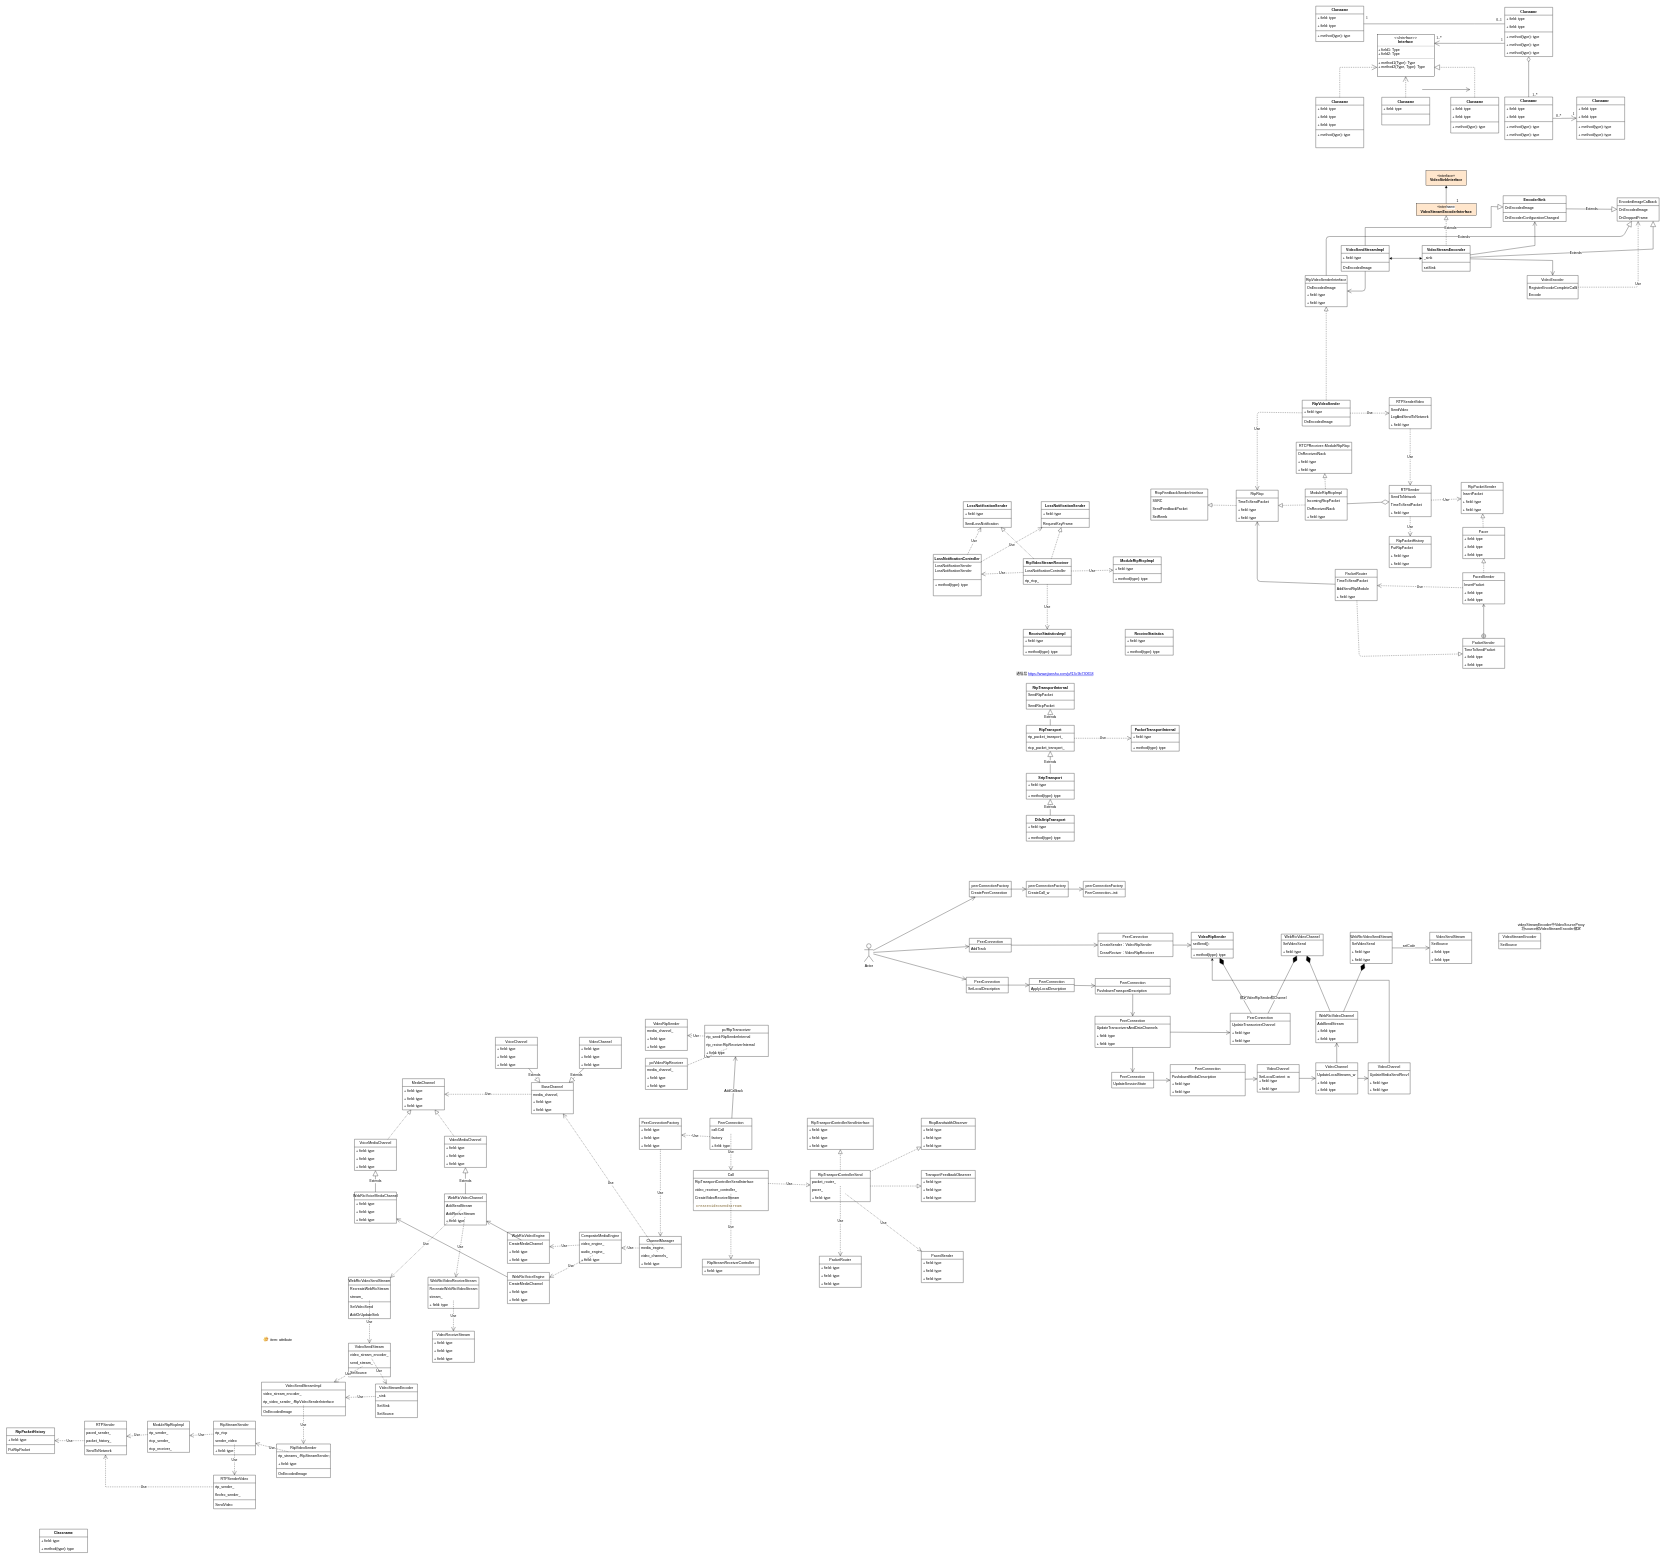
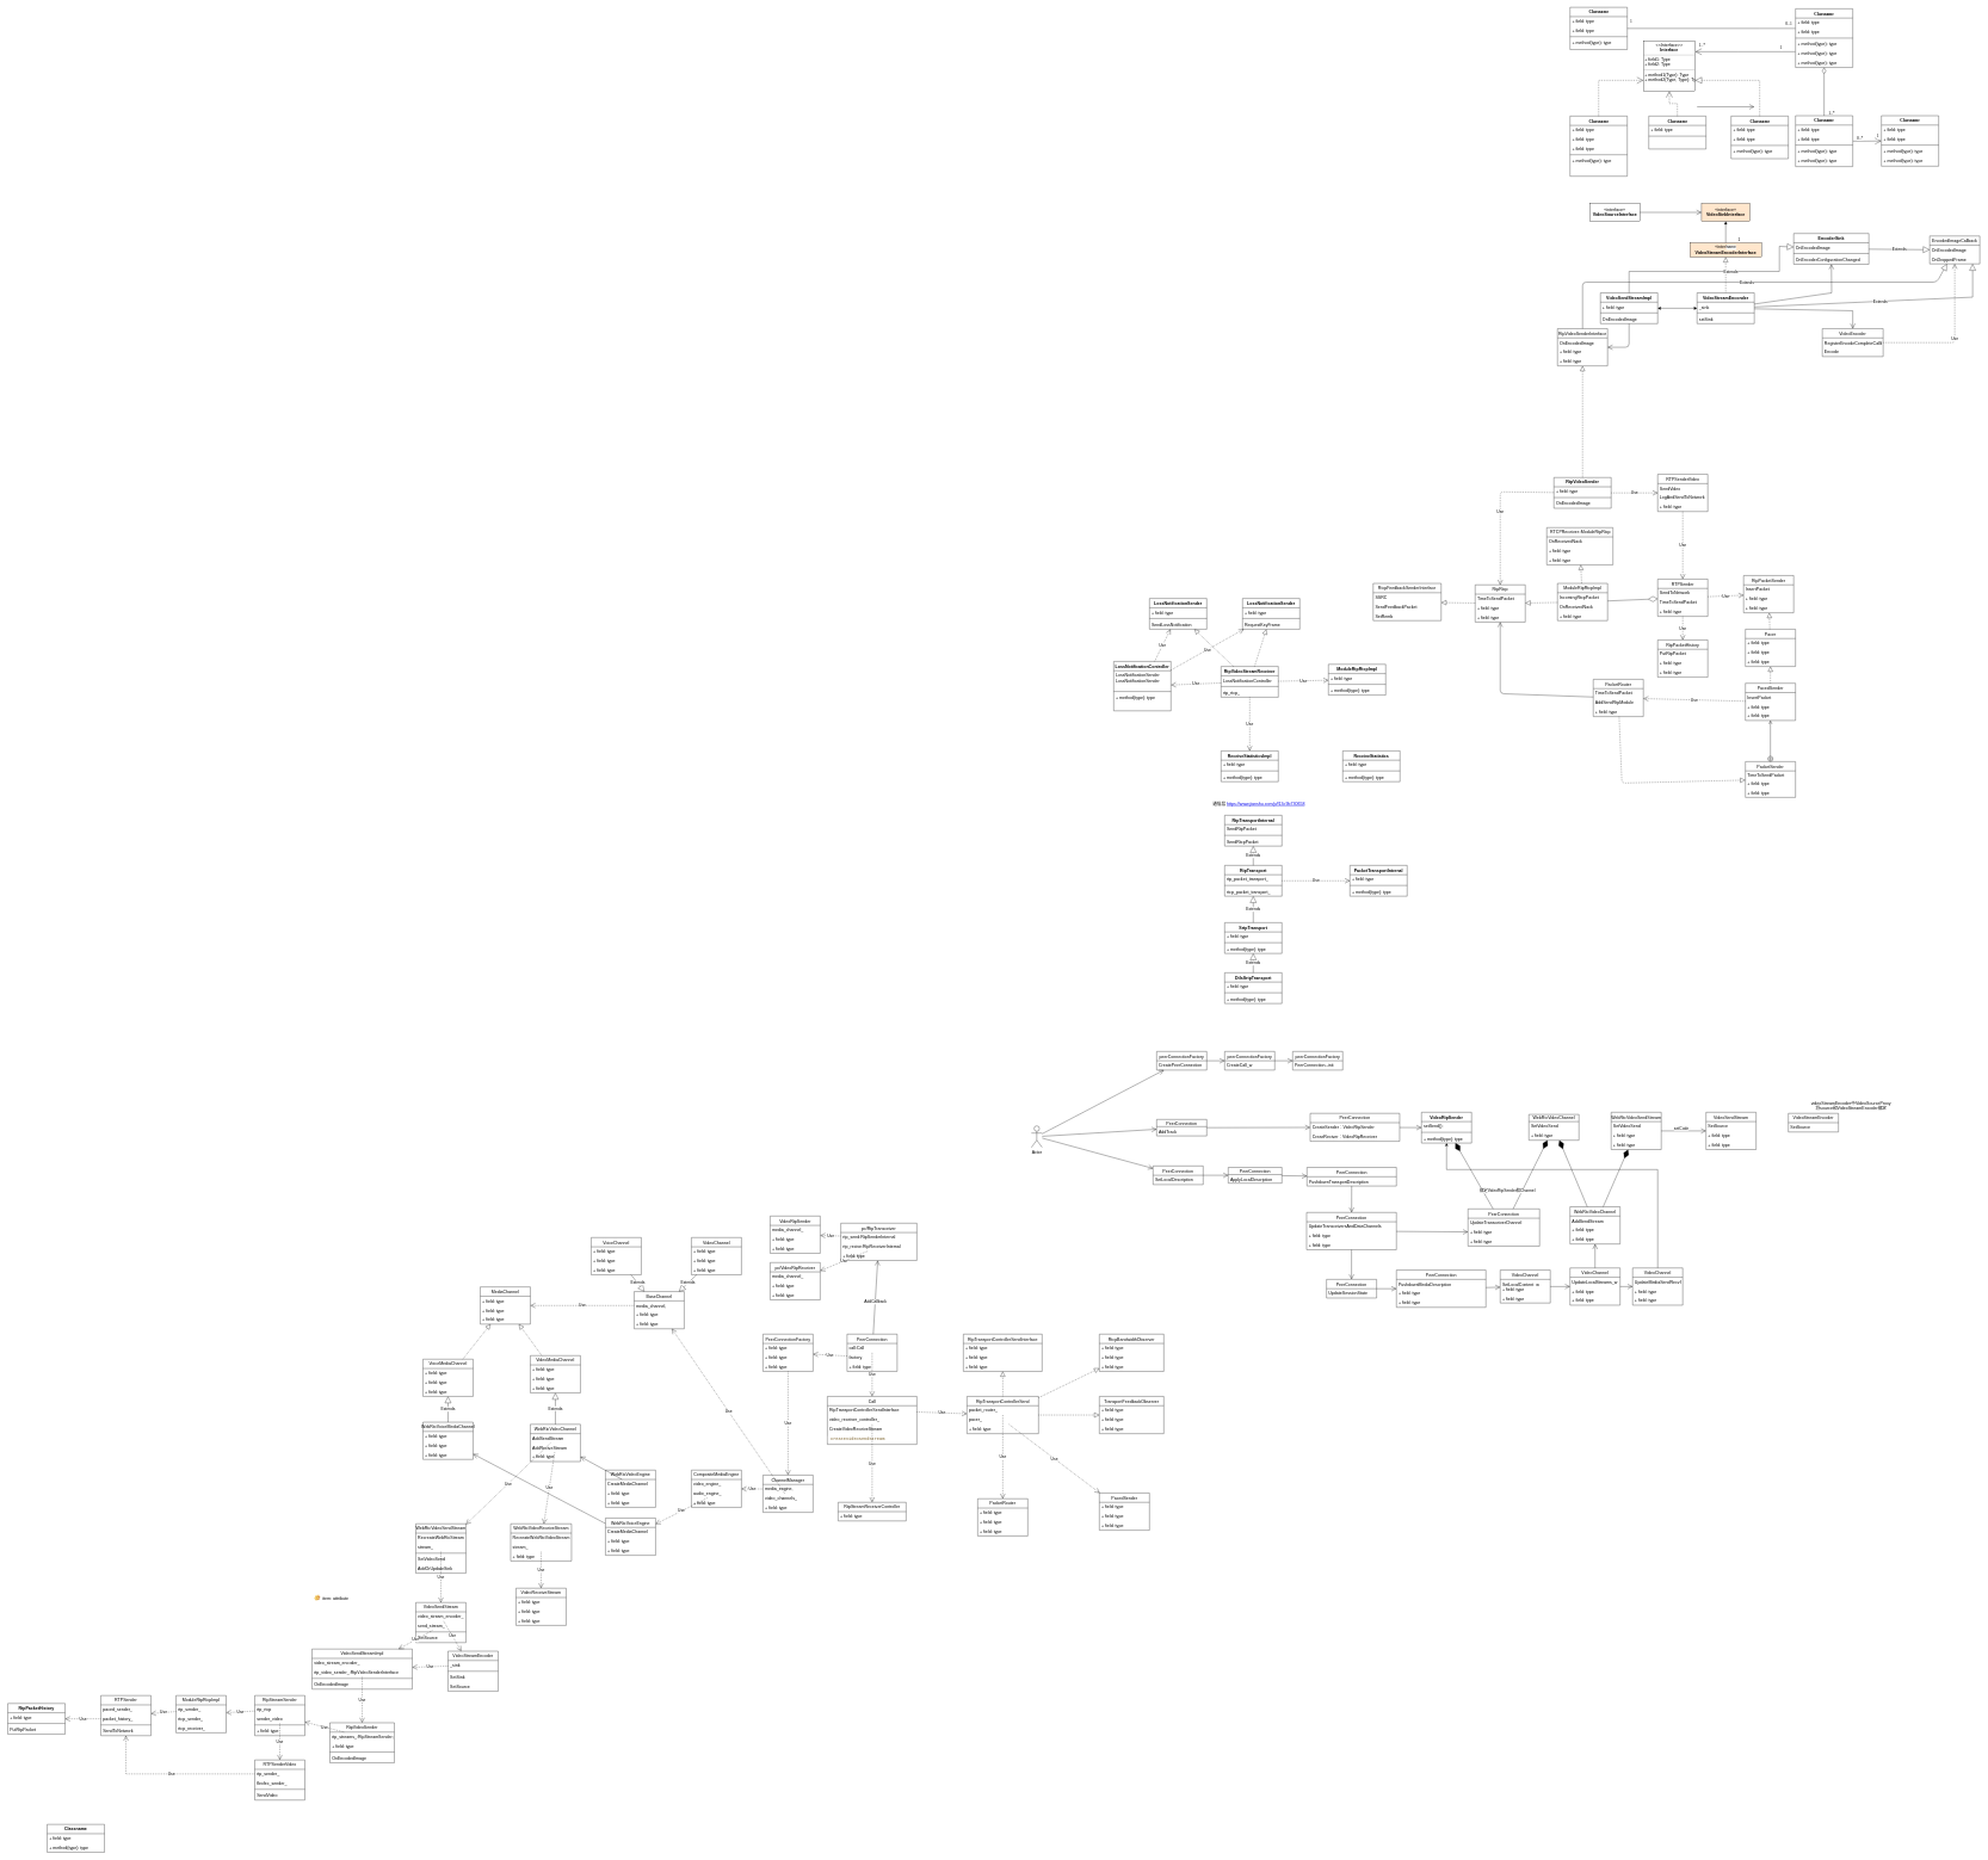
- <mxCell id="54" value="&lt;p style=&quot;margin:0px;margin-top:4px;text-align:center;&quot;&gt;&lt;i&gt;&amp;lt;&amp;lt;Interface&amp;gt;&amp;gt;&lt;/i&gt;&lt;br/&gt;&lt;b&gt;Interface&lt;/b&gt;&lt;/p&gt;&lt;hr size=&quot;1&quot;/&gt;&lt;p style=&quot;margin:0px;margin-left:4px;&quot;&gt;+ field1: Type&lt;br/&gt;+ field2: Type&lt;/p&gt;&lt;hr size=&quot;1&quot;/&gt;&lt;p style=&quot;margin:0px;margin-left:4px;&quot;&gt;+ method1(Type): Type&lt;br/&gt;+ method2(Type, Type): Type&lt;/p&gt;" style="verticalAlign=top;align=left;overflow=fill;fontSize=12;fontFamily=Helvetica;html=1;rounded=0;shadow=0;comic=0;labelBackgroundColor=none;strokeWidth=1" parent="1" vertex="1"><mxGeometry x="4590" y="114" width="190" height="140" as="geometry" /></mxCell>
+ <mxCell id="54" value="&lt;p style=&quot;margin:0px;margin-top:4px;text-align:center;&quot;&gt;&lt;i&gt;&amp;lt;&amp;lt;Interface&amp;gt;&amp;gt;&lt;/i&gt;&lt;br/&gt;&lt;b&gt;Interface&lt;/b&gt;&lt;/p&gt;&lt;hr size=&quot;1&quot;/&gt;&lt;p style=&quot;margin:0px;margin-left:4px;&quot;&gt;+ field1: Type&lt;br/&gt;+ field2: Type&lt;/p&gt;&lt;hr size=&quot;1&quot;/&gt;&lt;p style=&quot;margin:0px;margin-left:4px;&quot;&gt;+ method1(Type): Type&lt;br/&gt;+ method2(Type, Type): Type&lt;/p&gt;" style="verticalAlign=top;align=left;overflow=fill;fontSize=12;fontFamily=Helvetica;html=1;rounded=0;shadow=0;comic=0;labelBackgroundColor=none;strokeWidth=1" parent="1" vertex="1"><mxGeometry x="4590" y="114" width="145" height="140" as="geometry" /></mxCell>
+ <mxCell id="56" value="«interface»&lt;br&gt;&lt;b&gt;VideoSourceInterface&lt;/b&gt;" style="html=1;" parent="1" vertex="1"><mxGeometry x="4440" y="568" width="140" height="50" as="geometry" /></mxCell>
+ <mxCell id="88" value="" style="endArrow=open;endFill=1;endSize=12;html=1;rounded=0;" parent="1" source="56" target="55" edge="1"><mxGeometry width="160" relative="1" as="geometry"><mxPoint x="4590" y="592.5" as="sourcePoint" /><mxPoint x="4750" y="592.5" as="targetPoint" /></mxGeometry></mxCell>
- <mxCell id="398" value="Use" style="endArrow=none;endSize=12;dashed=1;html=1;rounded=0;" edge="1" parent="1" source="377" target="379"><mxGeometry width="160" relative="1" as="geometry"><mxPoint x="2380" y="3558" as="sourcePoint" /><mxPoint x="2540" y="3558" as="targetPoint" /></mxGeometry></mxCell>
+ <mxCell id="398" value="Use" style="endArrow=open;endSize=12;dashed=1;html=1;rounded=0;" edge="1" parent="1" source="377" target="379"><mxGeometry width="160" relative="1" as="geometry"><mxPoint x="2380" y="3558" as="sourcePoint" /><mxPoint x="2540" y="3558" as="targetPoint" /></mxGeometry></mxCell>
- <mxCell id="372" value="Use" style="endArrow=open;endSize=12;dashed=1;html=1;rounded=0;" edge="1" parent="1" source="359" target="363"><mxGeometry width="160" relative="1" as="geometry"><mxPoint x="1910" y="4292" as="sourcePoint" /><mxPoint x="2070" y="4292" as="targetPoint" /></mxGeometry></mxCell>
